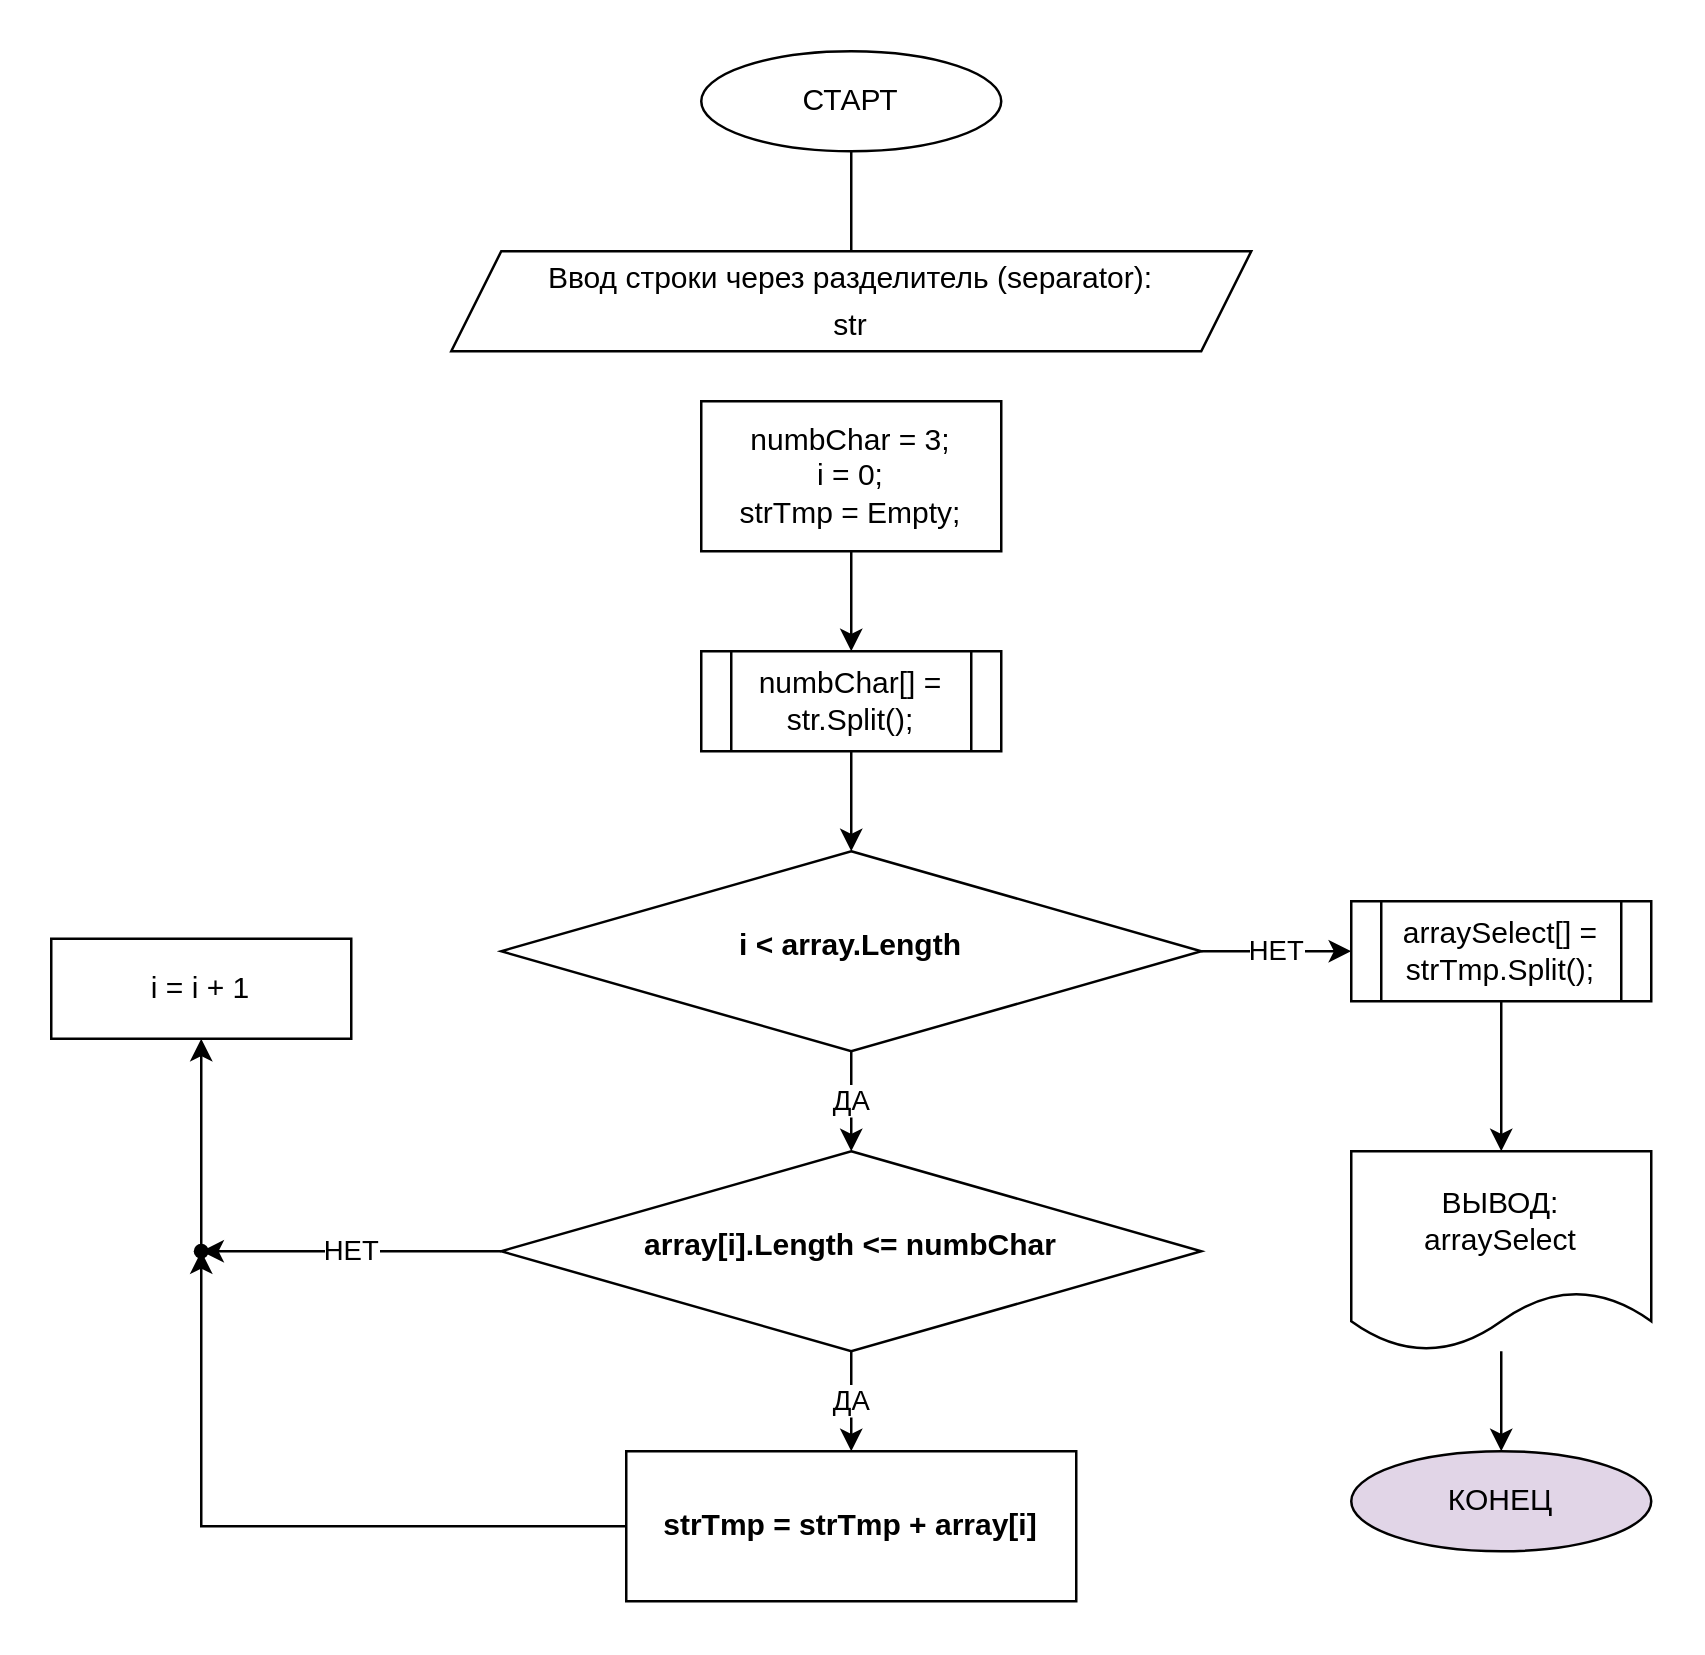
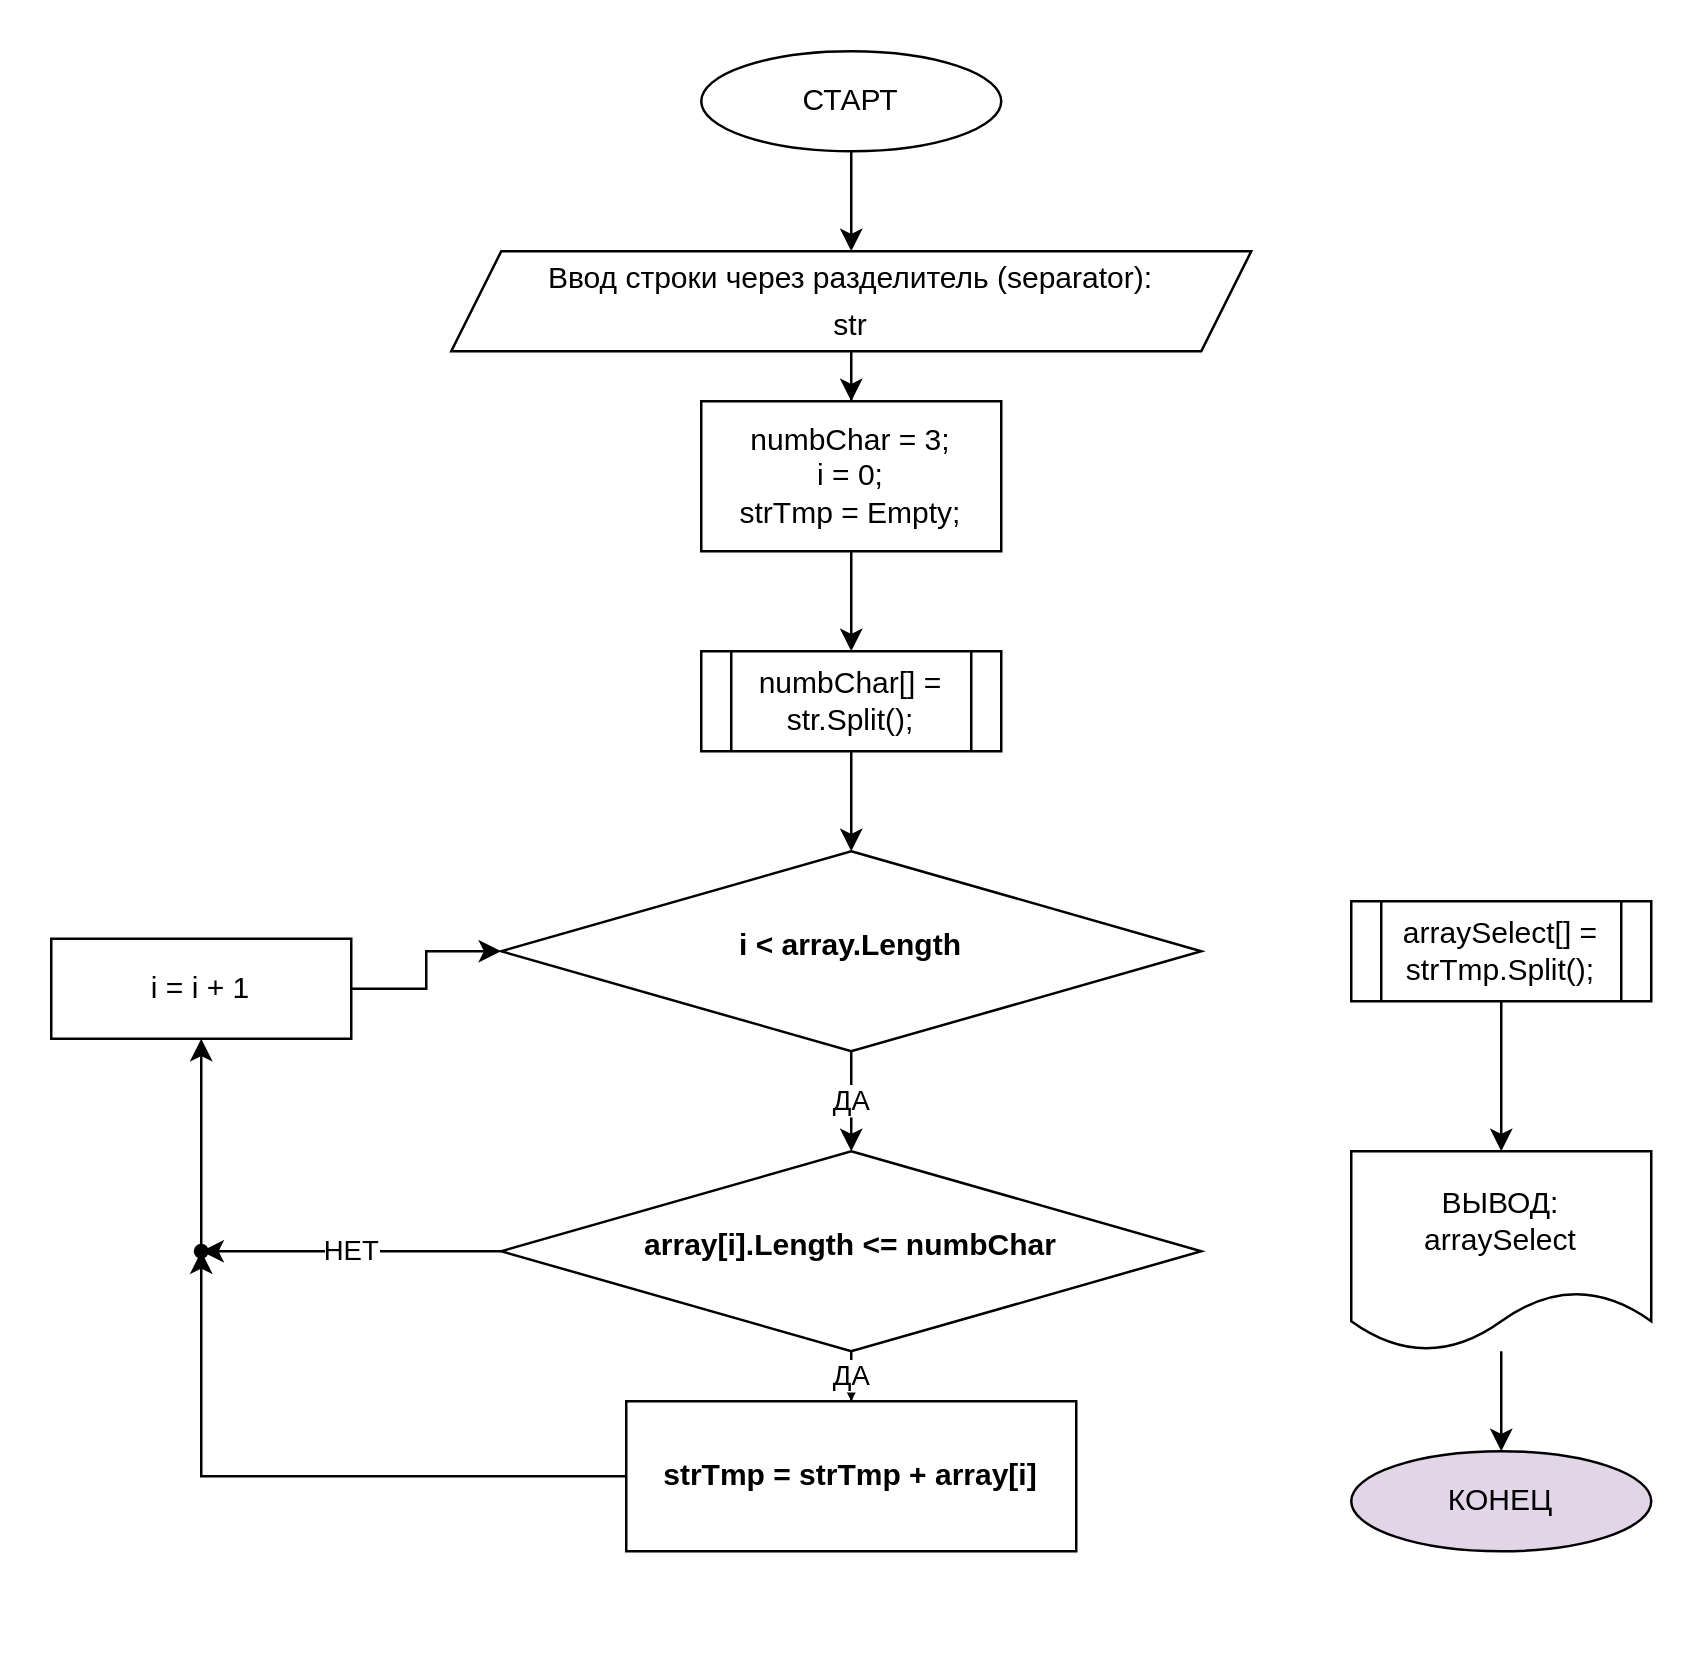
- <mxCell id="5" value="" style="edgeStyle=orthogonalEdgeStyle;rounded=0;orthogonalLoop=1;jettySize=auto;html=1;endArrow=none;" edge="1" parent="1" source="6" target="8"><mxGeometry relative="1" as="geometry" /></mxCell>
+ <mxCell id="5" value="" style="edgeStyle=orthogonalEdgeStyle;rounded=0;orthogonalLoop=1;jettySize=auto;html=1;" edge="1" parent="1" source="6" target="8"><mxGeometry relative="1" as="geometry" /></mxCell>
+ <mxCell id="7" value="" style="edgeStyle=orthogonalEdgeStyle;rounded=0;orthogonalLoop=1;jettySize=auto;html=1;" edge="1" parent="1" source="8" target="10"><mxGeometry relative="1" as="geometry" /></mxCell>
- <mxCell id="12" value="НЕТ" style="edgeStyle=orthogonalEdgeStyle;rounded=0;orthogonalLoop=1;jettySize=auto;html=1;" edge="1" parent="1" source="13" target="25"><mxGeometry relative="1" as="geometry" /></mxCell>
+ <mxCell id="18" value="" style="edgeStyle=orthogonalEdgeStyle;rounded=0;orthogonalLoop=1;jettySize=auto;html=1;" edge="1" parent="1" source="19" target="13"><mxGeometry relative="1" as="geometry" /></mxCell>
- <mxCell id="21" value="strTmp = strTmp + array[i]" style="rounded=0;whiteSpace=wrap;html=1;fontStyle=1" vertex="1" parent="1"><mxGeometry x="250" y="580" width="180" height="60" as="geometry" /></mxCell>
+ <mxCell id="21" value="strTmp = strTmp + array[i]" style="rounded=0;whiteSpace=wrap;html=1;fontStyle=1" vertex="1" parent="1"><mxGeometry x="250" y="560" width="180" height="60" as="geometry" /></mxCell>
